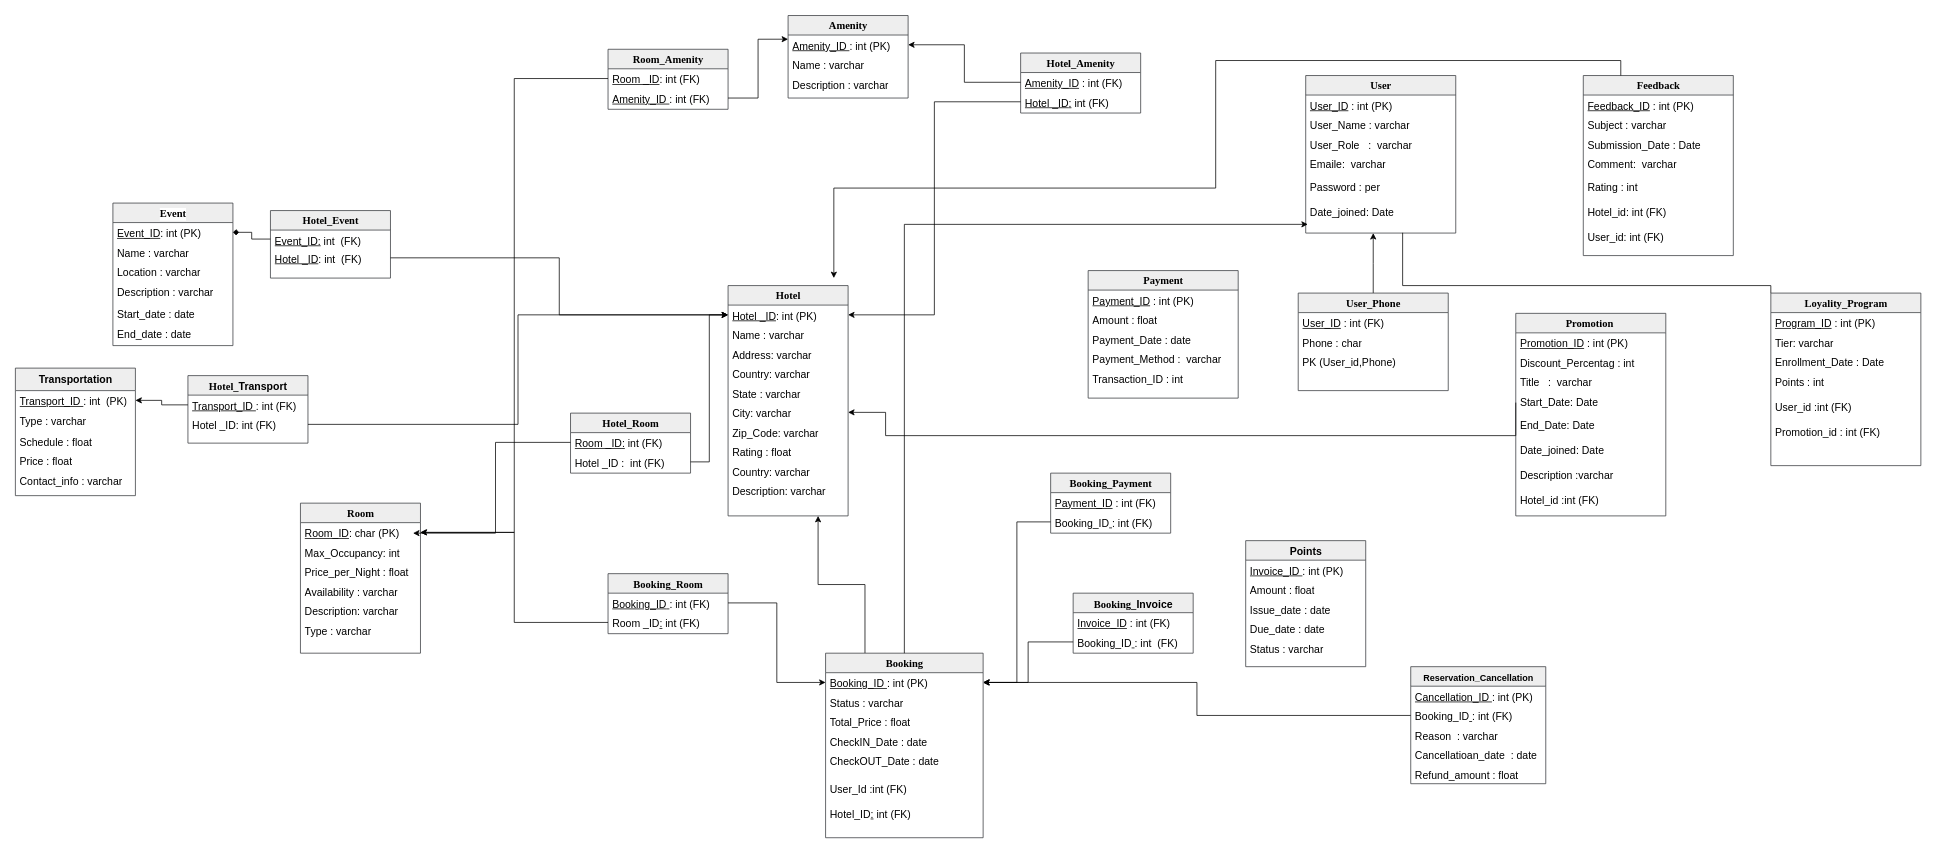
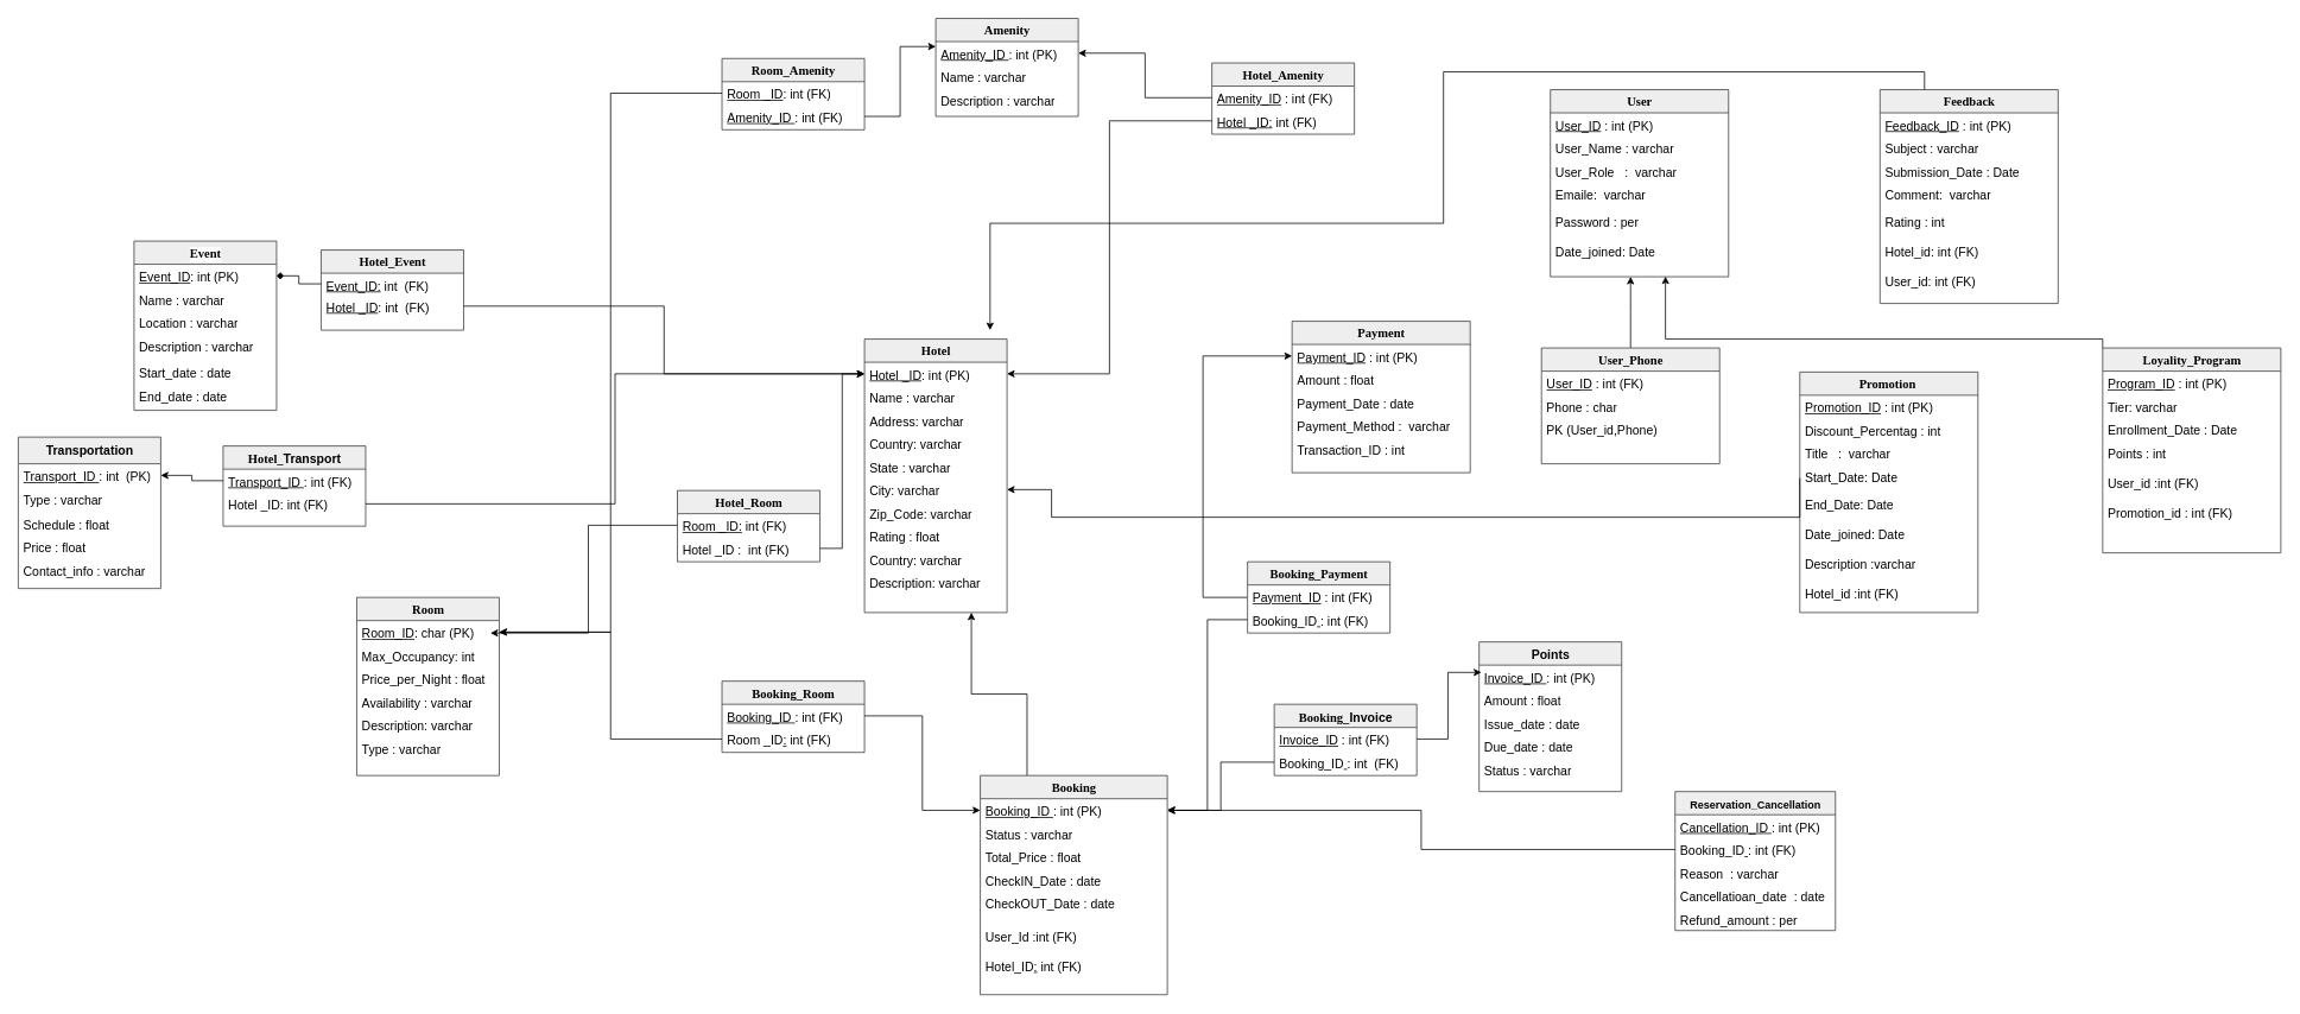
- <mxCell id="122" style="edgeStyle=orthogonalEdgeStyle;rounded=0;orthogonalLoop=1;jettySize=auto;html=1;exitX=0;exitY=0;exitDx=0;exitDy=0;entryX=0.646;entryY=0.995;entryDx=0;entryDy=0;entryPerimeter=0;endArrow=none;" parent="1" source="123" target="110" edge="1"><mxGeometry relative="1" as="geometry"><mxPoint x="1870" y="320" as="targetPoint" /><Array as="points"><mxPoint x="2360" y="380" /><mxPoint x="1869" y="380" /></Array></mxGeometry></mxCell>
+ <mxCell id="122" style="edgeStyle=orthogonalEdgeStyle;rounded=0;orthogonalLoop=1;jettySize=auto;html=1;exitX=0;exitY=0;exitDx=0;exitDy=0;entryX=0.646;entryY=0.995;entryDx=0;entryDy=0;entryPerimeter=0;" parent="1" source="123" target="110" edge="1"><mxGeometry relative="1" as="geometry"><mxPoint x="1870" y="320" as="targetPoint" /><Array as="points"><mxPoint x="2360" y="380" /><mxPoint x="1869" y="380" /></Array></mxGeometry></mxCell>
- <mxCell id="136" style="edgeStyle=orthogonalEdgeStyle;rounded=0;orthogonalLoop=1;jettySize=auto;html=1;exitX=0.5;exitY=0;exitDx=0;exitDy=0;entryX=0.014;entryY=0.847;entryDx=0;entryDy=0;entryPerimeter=0;" parent="1" source="40" target="110" edge="1"><mxGeometry relative="1" as="geometry" /></mxCell>
+ <mxCell id="83" style="edgeStyle=orthogonalEdgeStyle;rounded=0;orthogonalLoop=1;jettySize=auto;html=1;entryX=0;entryY=0.5;entryDx=0;entryDy=0;" parent="1" source="84" target="20" edge="1"><mxGeometry relative="1" as="geometry"><Array as="points"><mxPoint x="1350" y="670" /><mxPoint x="1350" y="399" /></Array></mxGeometry></mxCell>
+ <mxCell id="91" style="edgeStyle=orthogonalEdgeStyle;rounded=0;orthogonalLoop=1;jettySize=auto;html=1;entryX=0.015;entryY=0.317;entryDx=0;entryDy=0;entryPerimeter=0;" parent="1" source="89" target="49" edge="1"><mxGeometry relative="1" as="geometry" /></mxCell>
- <mxCell id="98" value="&lt;span style=&quot;font-size: 14px; text-align: center;&quot;&gt;Refund_amount&lt;/span&gt;&lt;span style=&quot;font-size: 14px; text-align: center;&quot;&gt;&amp;nbsp;&lt;/span&gt;: float" style="text;html=1;strokeColor=none;fillColor=none;align=left;verticalAlign=top;spacingLeft=4;spacingRight=4;whiteSpace=wrap;overflow=hidden;rotatable=0;points=[[0,0.5],[1,0.5]];portConstraint=eastwest;fontSize=14;" parent="93" vertex="1"><mxGeometry y="130" width="180" height="26" as="geometry" /></mxCell>
+ <mxCell id="98" value="&lt;span style=&quot;font-size: 14px; text-align: center;&quot;&gt;Refund_amount&lt;/span&gt;&lt;span style=&quot;font-size: 14px; text-align: center;&quot;&gt;&amp;nbsp;&lt;/span&gt;: per" style="text;html=1;strokeColor=none;fillColor=none;align=left;verticalAlign=top;spacingLeft=4;spacingRight=4;whiteSpace=wrap;overflow=hidden;rotatable=0;points=[[0,0.5],[1,0.5]];portConstraint=eastwest;fontSize=14;" parent="93" vertex="1"><mxGeometry y="130" width="180" height="26" as="geometry" /></mxCell>
